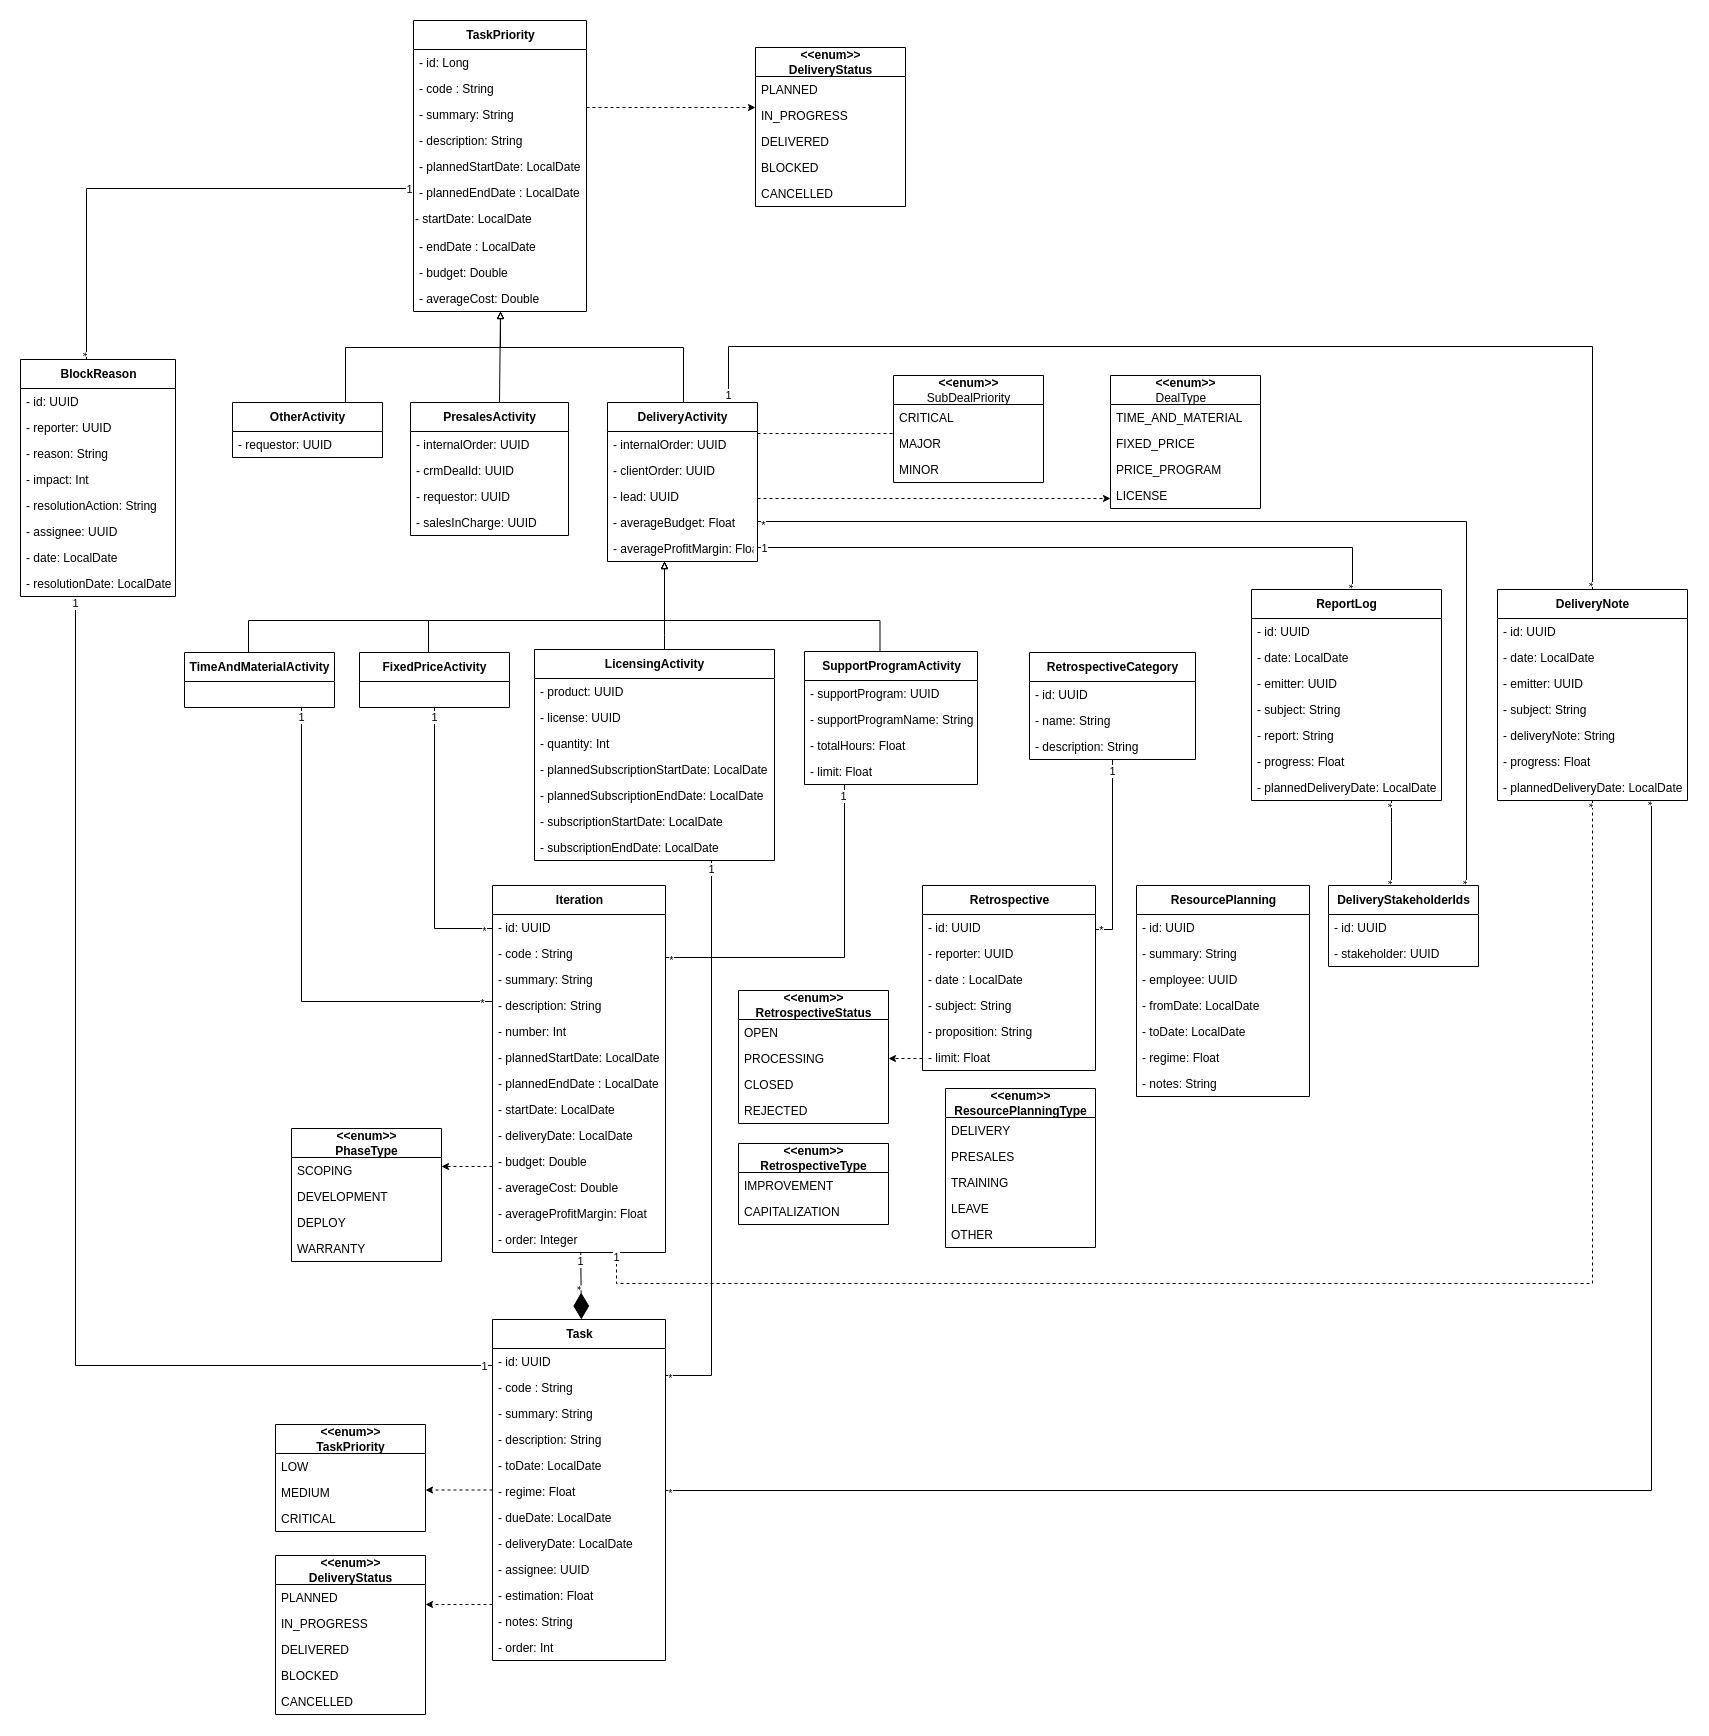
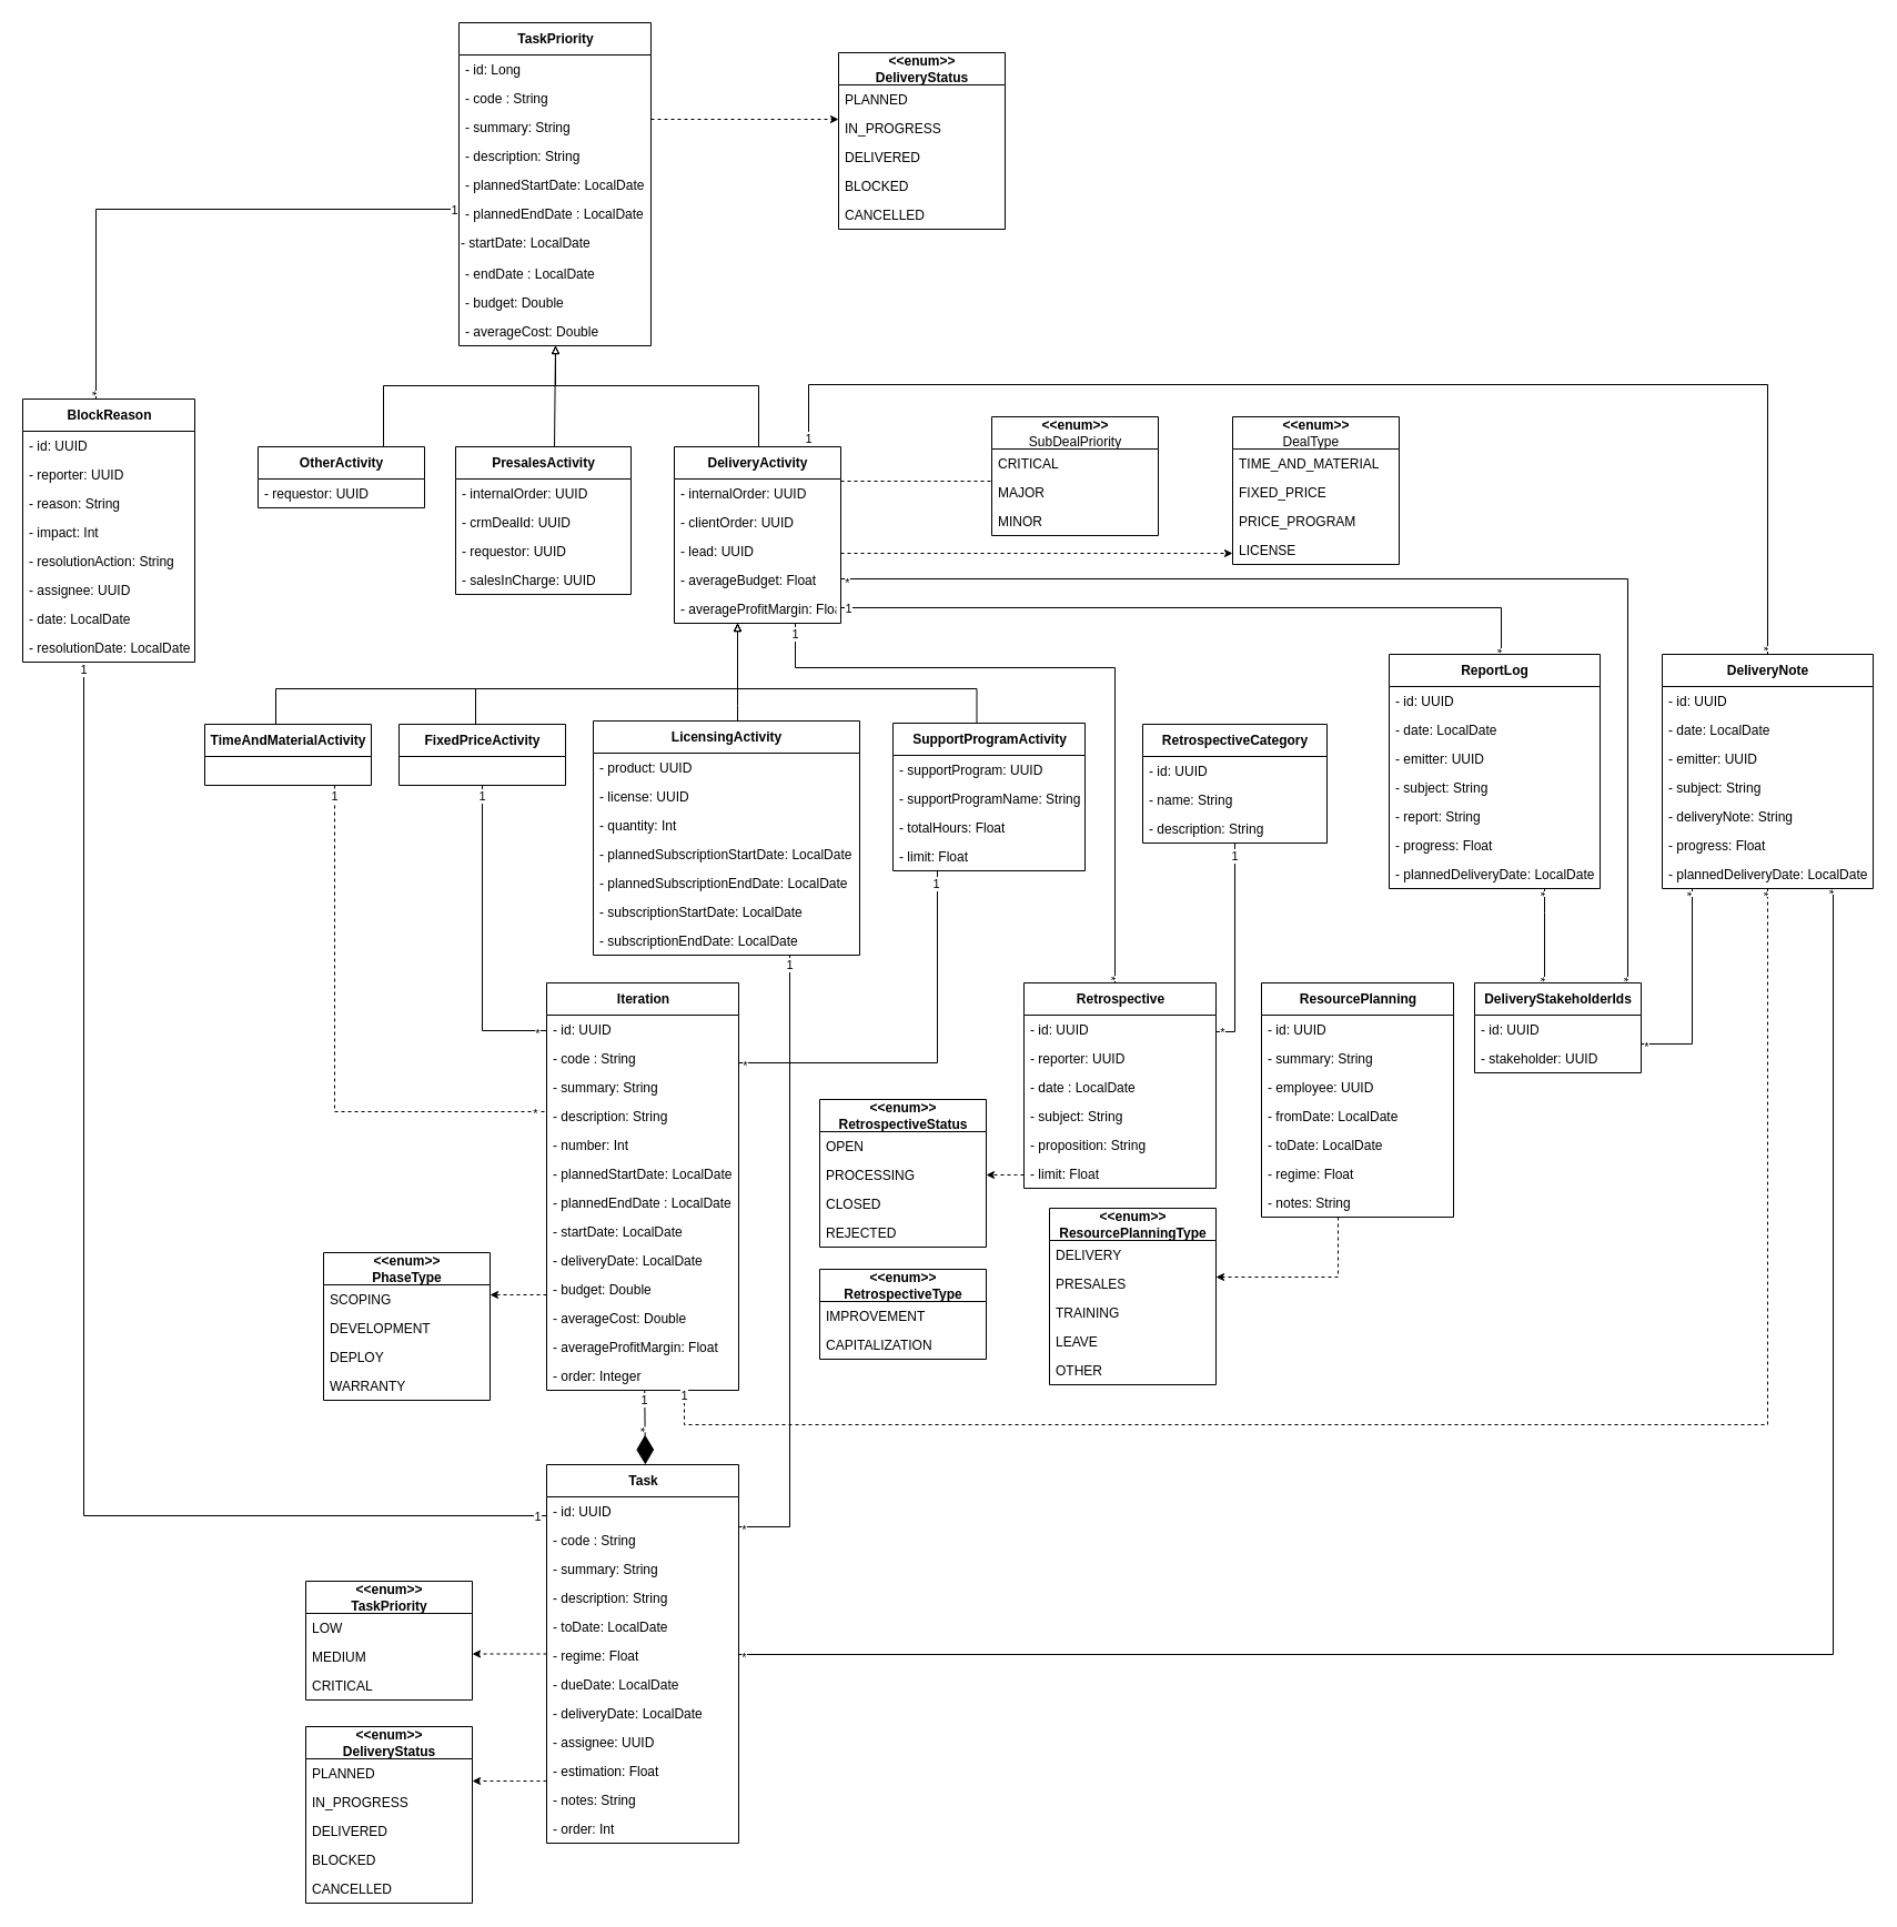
+ <mxCell id="87" style="edgeStyle=orthogonalEdgeStyle;rounded=0;orthogonalLoop=1;jettySize=auto;html=1;endArrow=none;endFill=0;startSize=5;endSize=5;" parent="1" source="93" target="32" edge="1"><mxGeometry relative="1" as="geometry"><Array as="points"><mxPoint x="1004" y="601" /><mxPoint x="716" y="601" /></Array><mxPoint x="1069" y="893" as="sourcePoint" /><mxPoint x="634" y="557" as="targetPoint" /></mxGeometry></mxCell>
+ <mxCell id="88" value="*" style="edgeLabel;html=1;align=center;verticalAlign=middle;resizable=0;points=[];rotation=90;" parent="87" vertex="1" connectable="0"><mxGeometry x="-0.96" y="1" relative="1" as="geometry"><mxPoint x="-1" y="7" as="offset" /></mxGeometry></mxCell>
+ <mxCell id="89" value="1" style="edgeLabel;html=1;align=center;verticalAlign=middle;resizable=0;points=[];" parent="87" vertex="1" connectable="0"><mxGeometry x="0.913" y="-1" relative="1" as="geometry"><mxPoint x="-2" y="-18" as="offset" /></mxGeometry></mxCell>
+ <mxCell id="198" style="edgeStyle=orthogonalEdgeStyle;rounded=0;orthogonalLoop=1;jettySize=auto;html=1;endArrow=none;endFill=0;startSize=5;endSize=5;" parent="1" source="190" target="175" edge="1"><mxGeometry relative="1" as="geometry"><Array as="points"><mxPoint x="1524" y="940" /></Array></mxGeometry></mxCell>
+ <mxCell id="199" value="*" style="edgeLabel;html=1;align=center;verticalAlign=middle;resizable=0;points=[];rotation=90;" parent="198" vertex="1" connectable="0"><mxGeometry x="-0.964" y="-1" relative="1" as="geometry"><mxPoint x="-2" y="1" as="offset" /></mxGeometry></mxCell>
+ <mxCell id="200" value="*" style="edgeLabel;html=1;align=center;verticalAlign=middle;resizable=0;points=[];rotation=0;" parent="198" vertex="1" connectable="0"><mxGeometry x="0.977" relative="1" as="geometry"><mxPoint x="2" y="2" as="offset" /></mxGeometry></mxCell>
- <mxCell id="45" value="" style="edgeStyle=orthogonalEdgeStyle;rounded=0;orthogonalLoop=1;jettySize=auto;html=1;endArrow=none;endFill=0;startSize=5;endSize=5;" parent="1" source="53" target="72" edge="1"><mxGeometry relative="1" as="geometry"><mxPoint x="150" y="774" as="targetPoint" /><Array as="points"><mxPoint x="301" y="1001" /></Array></mxGeometry></mxCell>
+ <mxCell id="45" value="" style="edgeStyle=orthogonalEdgeStyle;rounded=0;orthogonalLoop=1;jettySize=auto;html=1;endArrow=none;endFill=0;startSize=5;endSize=5;dashed=1;" parent="1" source="53" target="72" edge="1"><mxGeometry relative="1" as="geometry"><mxPoint x="150" y="774" as="targetPoint" /><Array as="points"><mxPoint x="301" y="1001" /></Array></mxGeometry></mxCell>
+ <mxCell id="108" style="edgeStyle=orthogonalEdgeStyle;rounded=0;orthogonalLoop=1;jettySize=auto;html=1;endArrow=classic;endFill=1;startSize=5;endSize=5;dashed=1;" parent="1" source="109" target="117" edge="1"><mxGeometry relative="1" as="geometry"><mxPoint x="1299" y="1208" as="targetPoint" /><Array as="points"><mxPoint x="1205" y="1150" /></Array></mxGeometry></mxCell>
